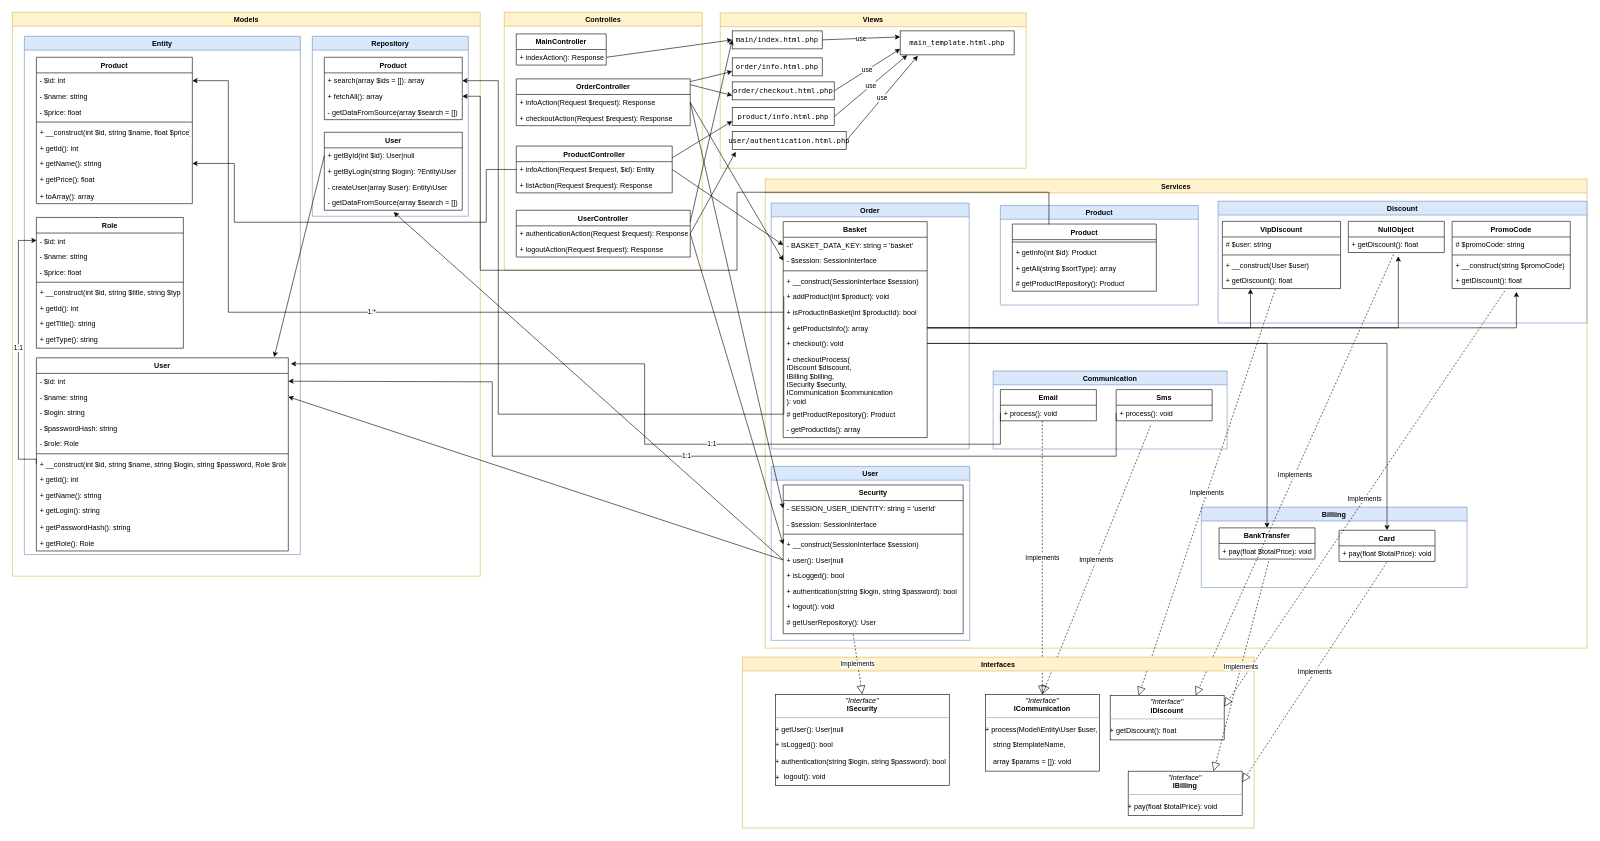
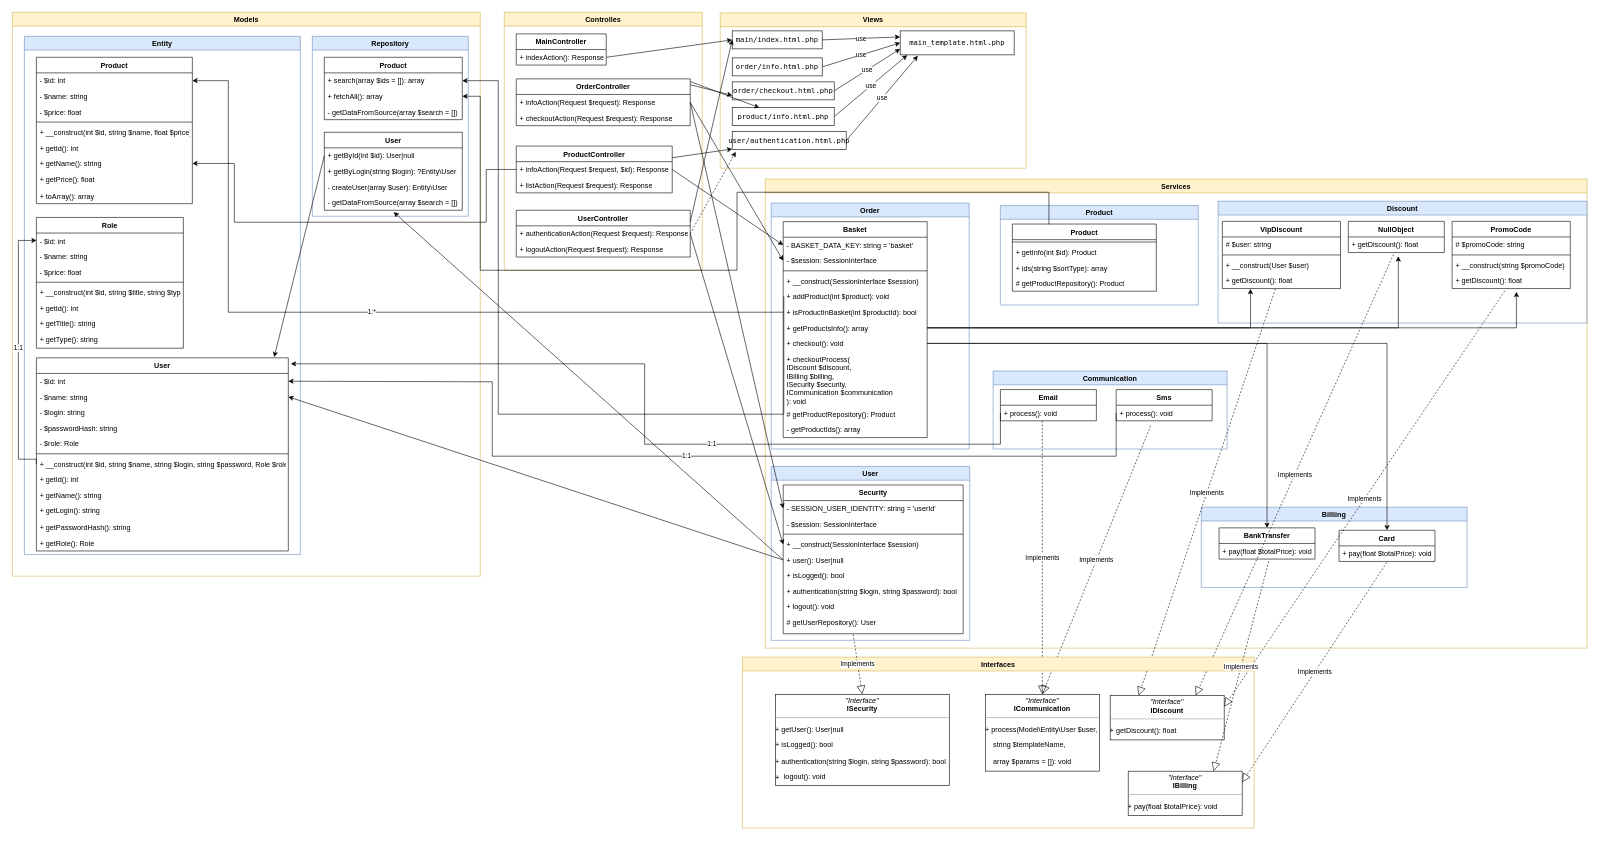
+ <mxCell id="126" value="use" style="rounded=0;orthogonalLoop=1;jettySize=auto;html=1;exitX=1;exitY=0.5;exitDx=0;exitDy=0;entryX=0;entryY=0.5;entryDx=0;entryDy=0;" parent="122" source="127" target="125" edge="1"><mxGeometry relative="1" as="geometry" /></mxCell>
- <mxCell id="136" style="rounded=0;orthogonalLoop=1;jettySize=auto;html=1;exitX=1.001;exitY=0.058;exitDx=0;exitDy=0;entryX=0;entryY=0.75;entryDx=0;entryDy=0;exitPerimeter=0;" parent="1" source="5" target="127" edge="1"><mxGeometry relative="1" as="geometry"><mxPoint x="1150.588" y="161.941" as="sourcePoint" /></mxGeometry></mxCell>
+ <mxCell id="136" style="rounded=0;orthogonalLoop=1;jettySize=auto;html=1;exitX=1.001;exitY=0.058;exitDx=0;exitDy=0;exitPerimeter=0;" parent="1" source="5" target="131" edge="1"><mxGeometry relative="1" as="geometry"><mxPoint x="1150.588" y="161.941" as="sourcePoint" /></mxGeometry></mxCell>
- <mxCell id="143" style="rounded=0;orthogonalLoop=1;jettySize=auto;html=1;exitX=1;exitY=0.25;exitDx=0;exitDy=0;entryX=0;entryY=0.75;entryDx=0;entryDy=0;" parent="1" source="8" target="131" edge="1"><mxGeometry relative="1" as="geometry" /></mxCell>
+ <mxCell id="143" style="rounded=0;orthogonalLoop=1;jettySize=auto;html=1;exitX=1;exitY=0.25;exitDx=0;exitDy=0;" parent="1" source="8" target="133" edge="1"><mxGeometry relative="1" as="geometry" /></mxCell>
- <mxCell id="9" value="+ infoAction(Request $request, $id): Entity" style="text;strokeColor=none;fillColor=none;align=left;verticalAlign=top;spacingLeft=4;spacingRight=4;overflow=hidden;rotatable=0;points=[[0,0.5],[1,0.5]];portConstraint=eastwest;" parent="8" vertex="1"><mxGeometry y="26" width="260" height="26" as="geometry" /></mxCell>
+ <mxCell id="9" value="+ infoAction(Request $request, $id): Response" style="text;strokeColor=none;fillColor=none;align=left;verticalAlign=top;spacingLeft=4;spacingRight=4;overflow=hidden;rotatable=0;points=[[0,0.5],[1,0.5]];portConstraint=eastwest;" parent="8" vertex="1"><mxGeometry y="26" width="260" height="26" as="geometry" /></mxCell>
- <mxCell id="145" style="rounded=0;orthogonalLoop=1;jettySize=auto;html=1;exitX=1;exitY=0.5;exitDx=0;exitDy=0;entryX=0.031;entryY=1.118;entryDx=0;entryDy=0;entryPerimeter=0;" parent="1" source="12" target="133" edge="1"><mxGeometry relative="1" as="geometry" /></mxCell>
+ <mxCell id="145" style="rounded=0;orthogonalLoop=1;jettySize=auto;html=1;exitX=1;exitY=0.5;exitDx=0;exitDy=0;entryX=0.031;entryY=1.118;entryDx=0;entryDy=0;entryPerimeter=0;dashed=1;" parent="1" source="12" target="133" edge="1"><mxGeometry relative="1" as="geometry" /></mxCell>
- <mxCell id="89" value="+ getAll(string $sortType): array" style="text;strokeColor=none;fillColor=none;align=left;verticalAlign=top;spacingLeft=4;spacingRight=4;overflow=hidden;rotatable=0;points=[[0,0.5],[1,0.5]];portConstraint=eastwest;" vertex="1" parent="86"><mxGeometry y="60" width="240" height="26" as="geometry" /></mxCell>
+ <mxCell id="89" value="+ ids(string $sortType): array" style="text;strokeColor=none;fillColor=none;align=left;verticalAlign=top;spacingLeft=4;spacingRight=4;overflow=hidden;rotatable=0;points=[[0,0.5],[1,0.5]];portConstraint=eastwest;" vertex="1" parent="86"><mxGeometry y="60" width="240" height="26" as="geometry" /></mxCell>
